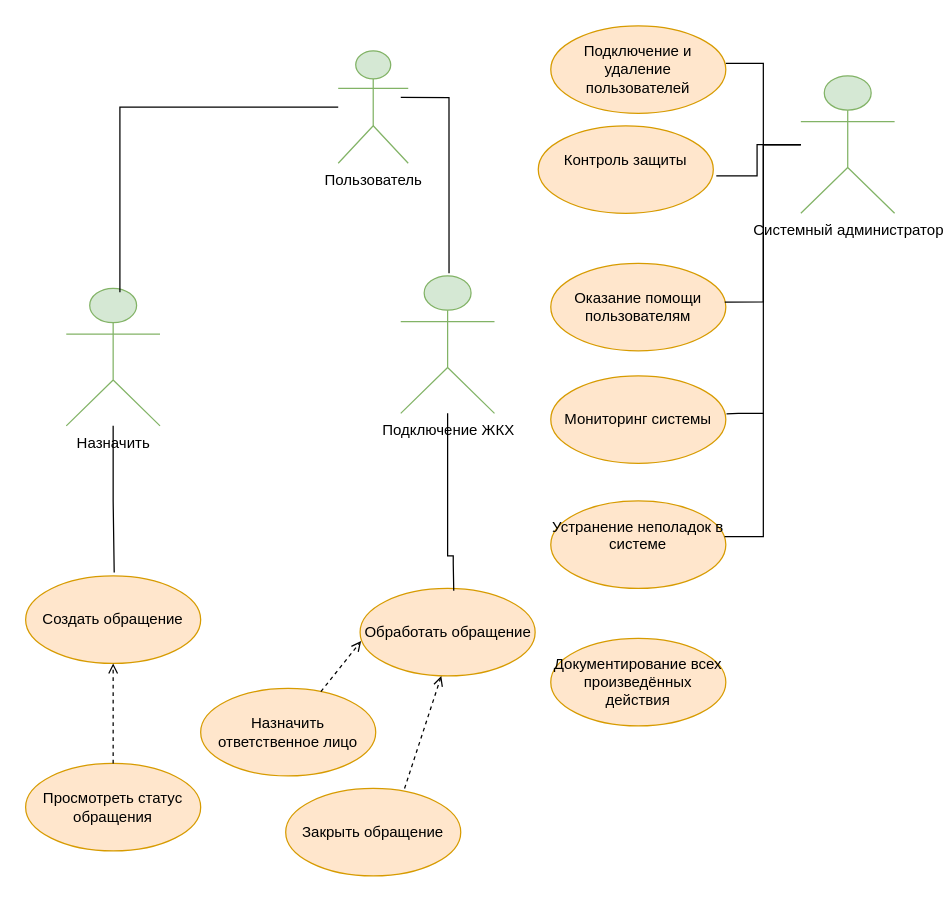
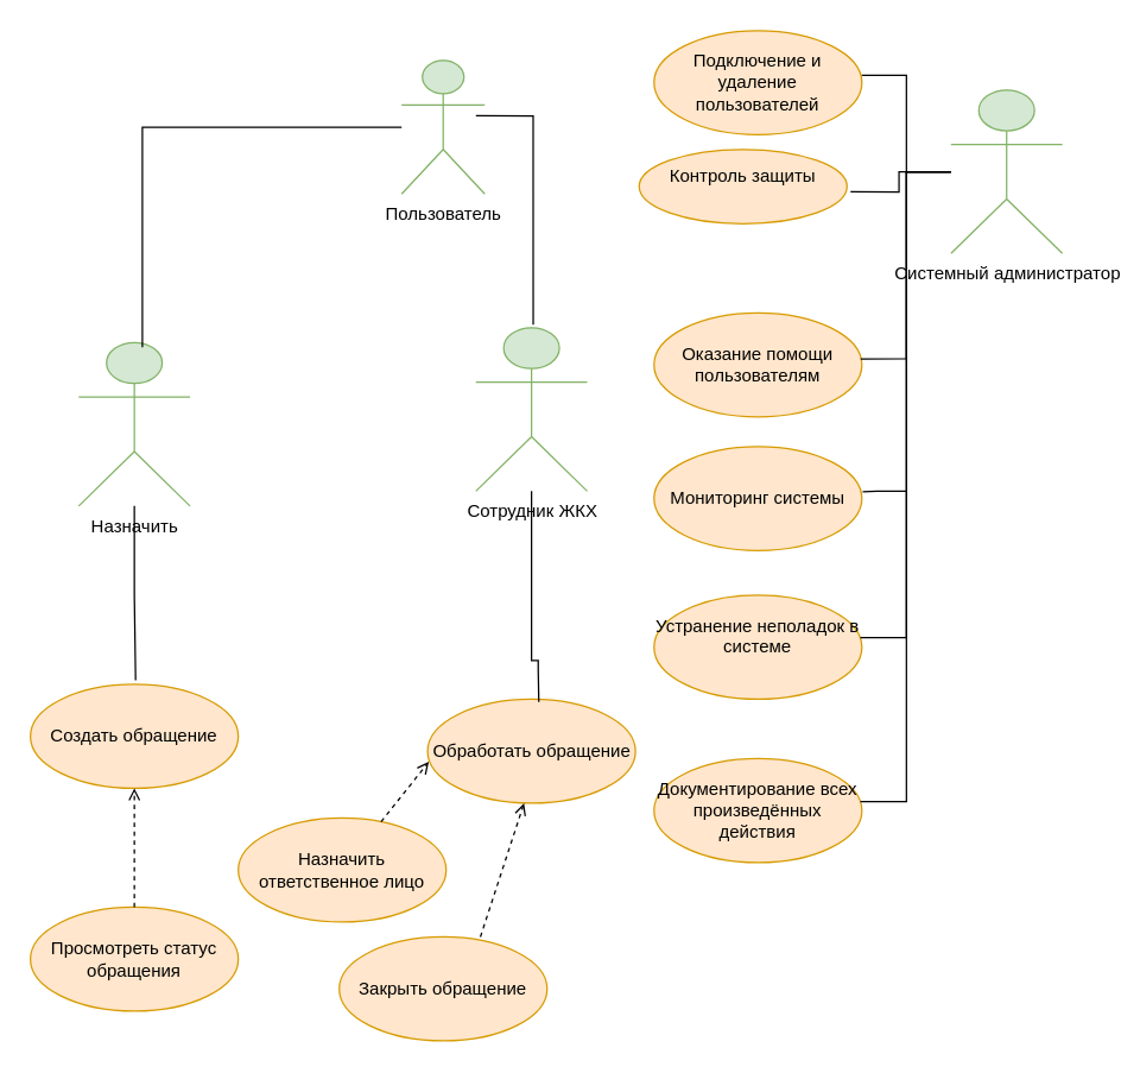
- <mxCell id="20" value="Контроль защиты&lt;div&gt;&lt;br&gt;&lt;/div&gt;" style="ellipse;whiteSpace=wrap;html=1;fillColor=#ffe6cc;strokeColor=#d79b00;" parent="1" vertex="1"><mxGeometry x="430" y="100" width="140" height="70" as="geometry" /></mxCell>
+ <mxCell id="20" value="Контроль защиты&lt;div&gt;&lt;br&gt;&lt;/div&gt;" style="ellipse;whiteSpace=wrap;html=1;fillColor=#ffe6cc;strokeColor=#d79b00;" parent="1" vertex="1"><mxGeometry x="430" y="100" width="140" height="50" as="geometry" /></mxCell>
- <mxCell id="4" value="&lt;div&gt;Подключение ЖКХ&lt;/div&gt;&lt;div&gt;&lt;br&gt;&lt;/div&gt;" style="shape=umlActor;verticalLabelPosition=bottom;verticalAlign=top;html=1;fillColor=#d5e8d4;strokeColor=#82b366;" parent="1" vertex="1"><mxGeometry x="320" y="220" width="75" height="110" as="geometry" /></mxCell>
+ <mxCell id="4" value="&lt;div&gt;Сотрудник ЖКХ&lt;/div&gt;&lt;div&gt;&lt;br&gt;&lt;/div&gt;" style="shape=umlActor;verticalLabelPosition=bottom;verticalAlign=top;html=1;fillColor=#d5e8d4;strokeColor=#82b366;" parent="1" vertex="1"><mxGeometry x="320" y="220" width="75" height="110" as="geometry" /></mxCell>
+ <mxCell id="29" value="" style="endArrow=none;html=1;edgeStyle=orthogonalEdgeStyle;rounded=0;entryX=0.993;entryY=0.414;entryDx=0;entryDy=0;entryPerimeter=0;" parent="1" source="5" target="28" edge="1"><mxGeometry relative="1" as="geometry"><mxPoint x="610" y="470" as="sourcePoint" /><mxPoint x="654" y="566" as="targetPoint" /><Array as="points"><mxPoint x="610" y="115" /><mxPoint x="610" y="539" /></Array></mxGeometry></mxCell>
